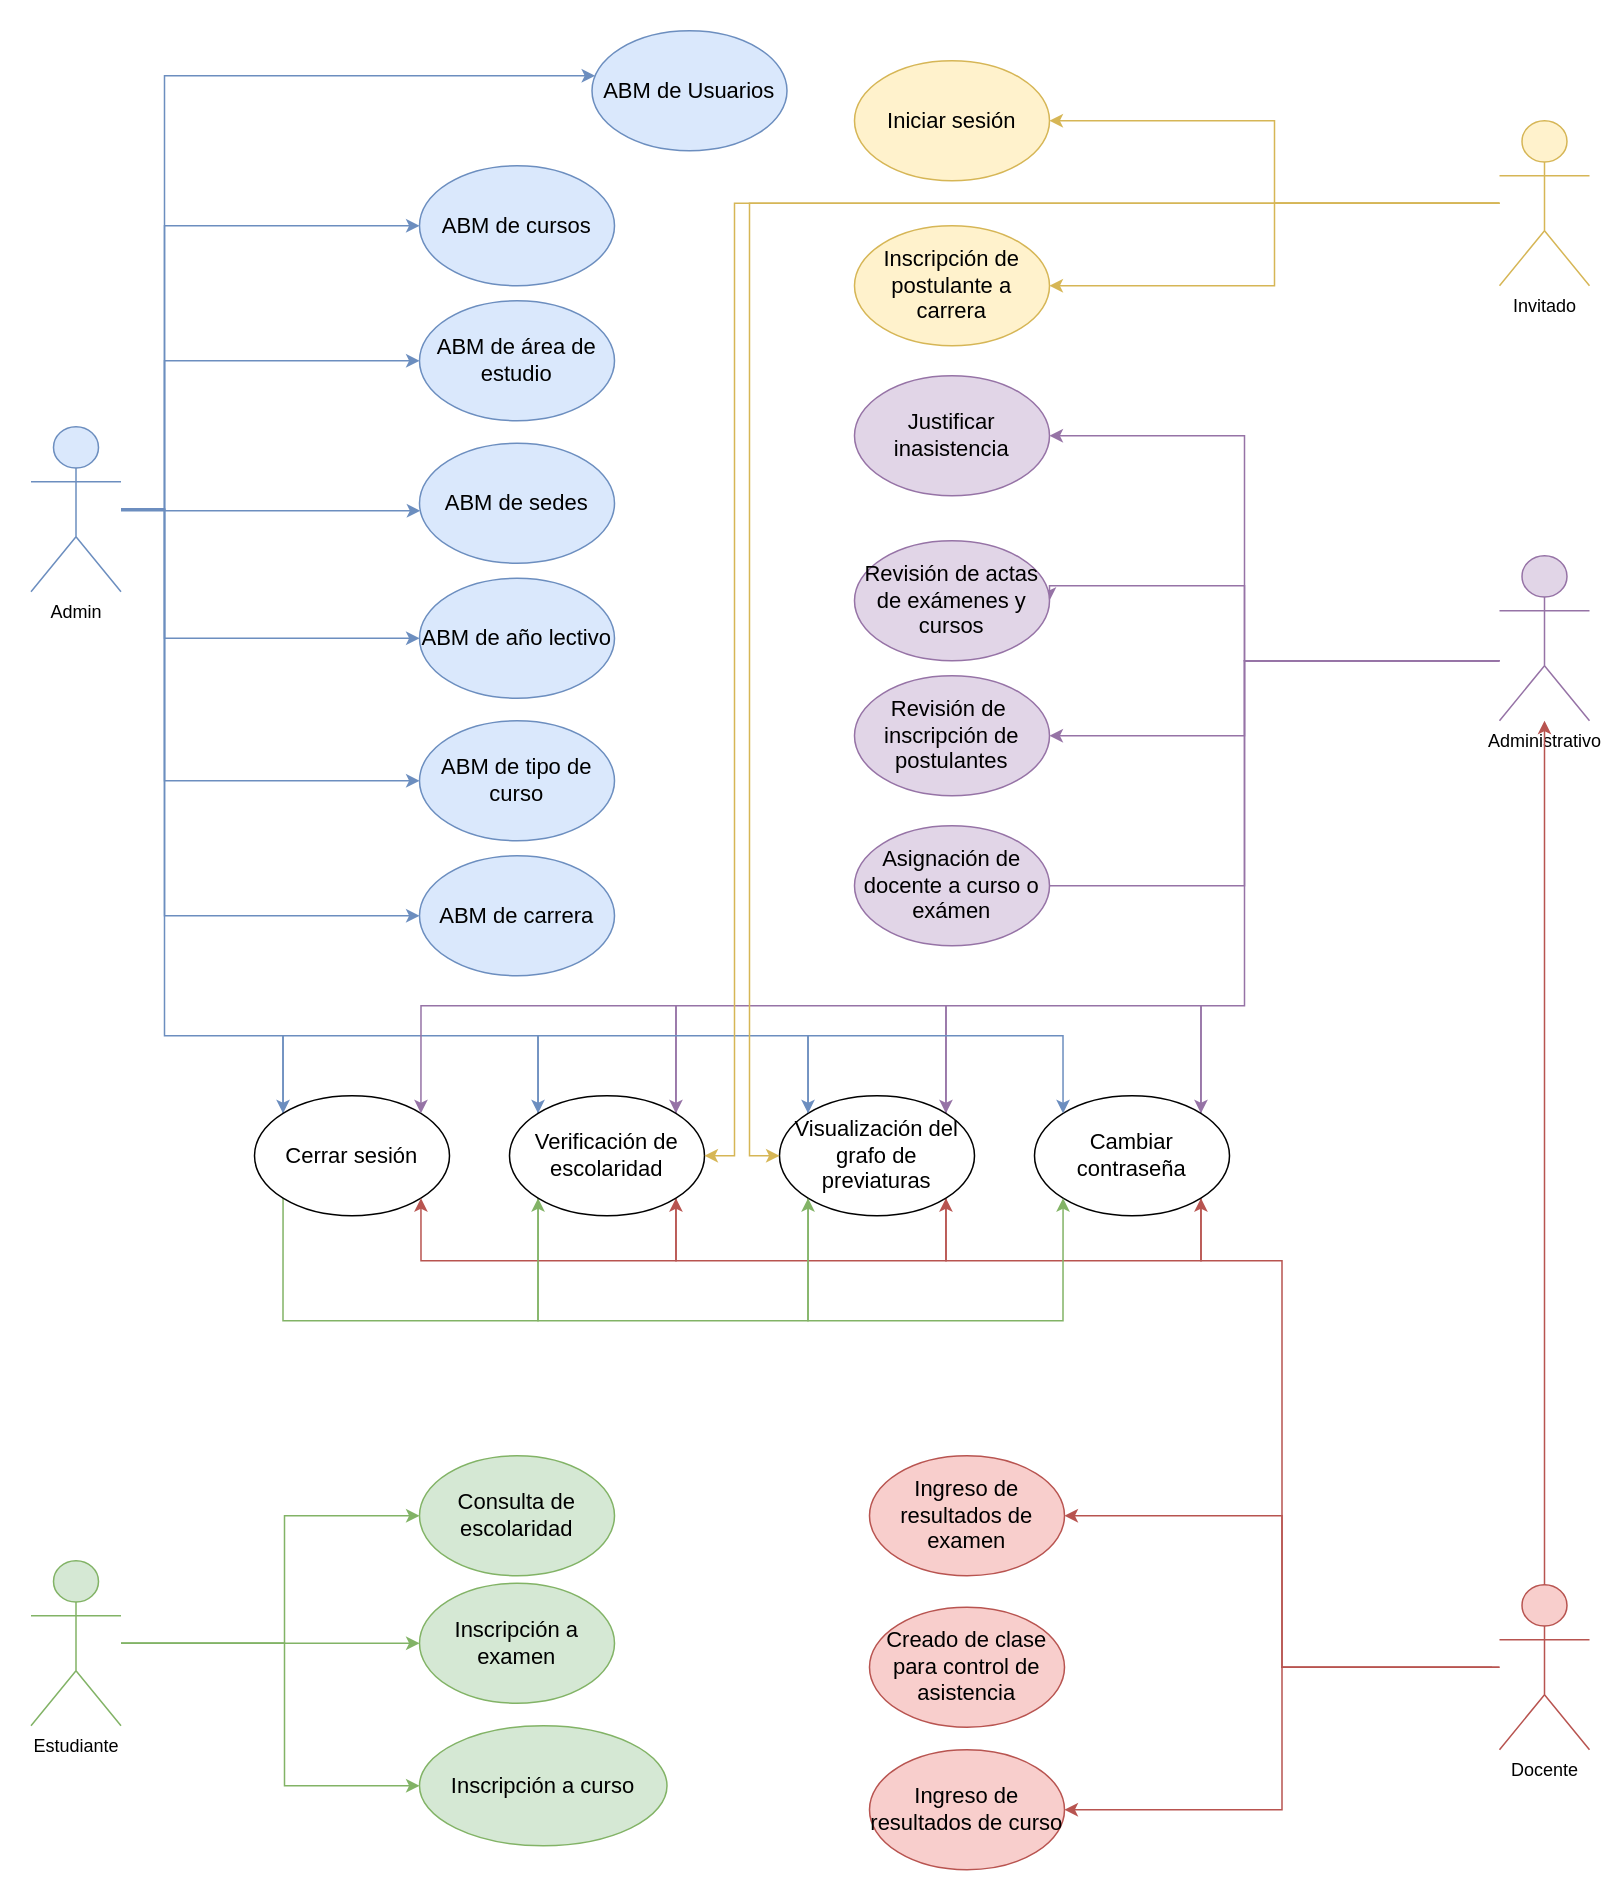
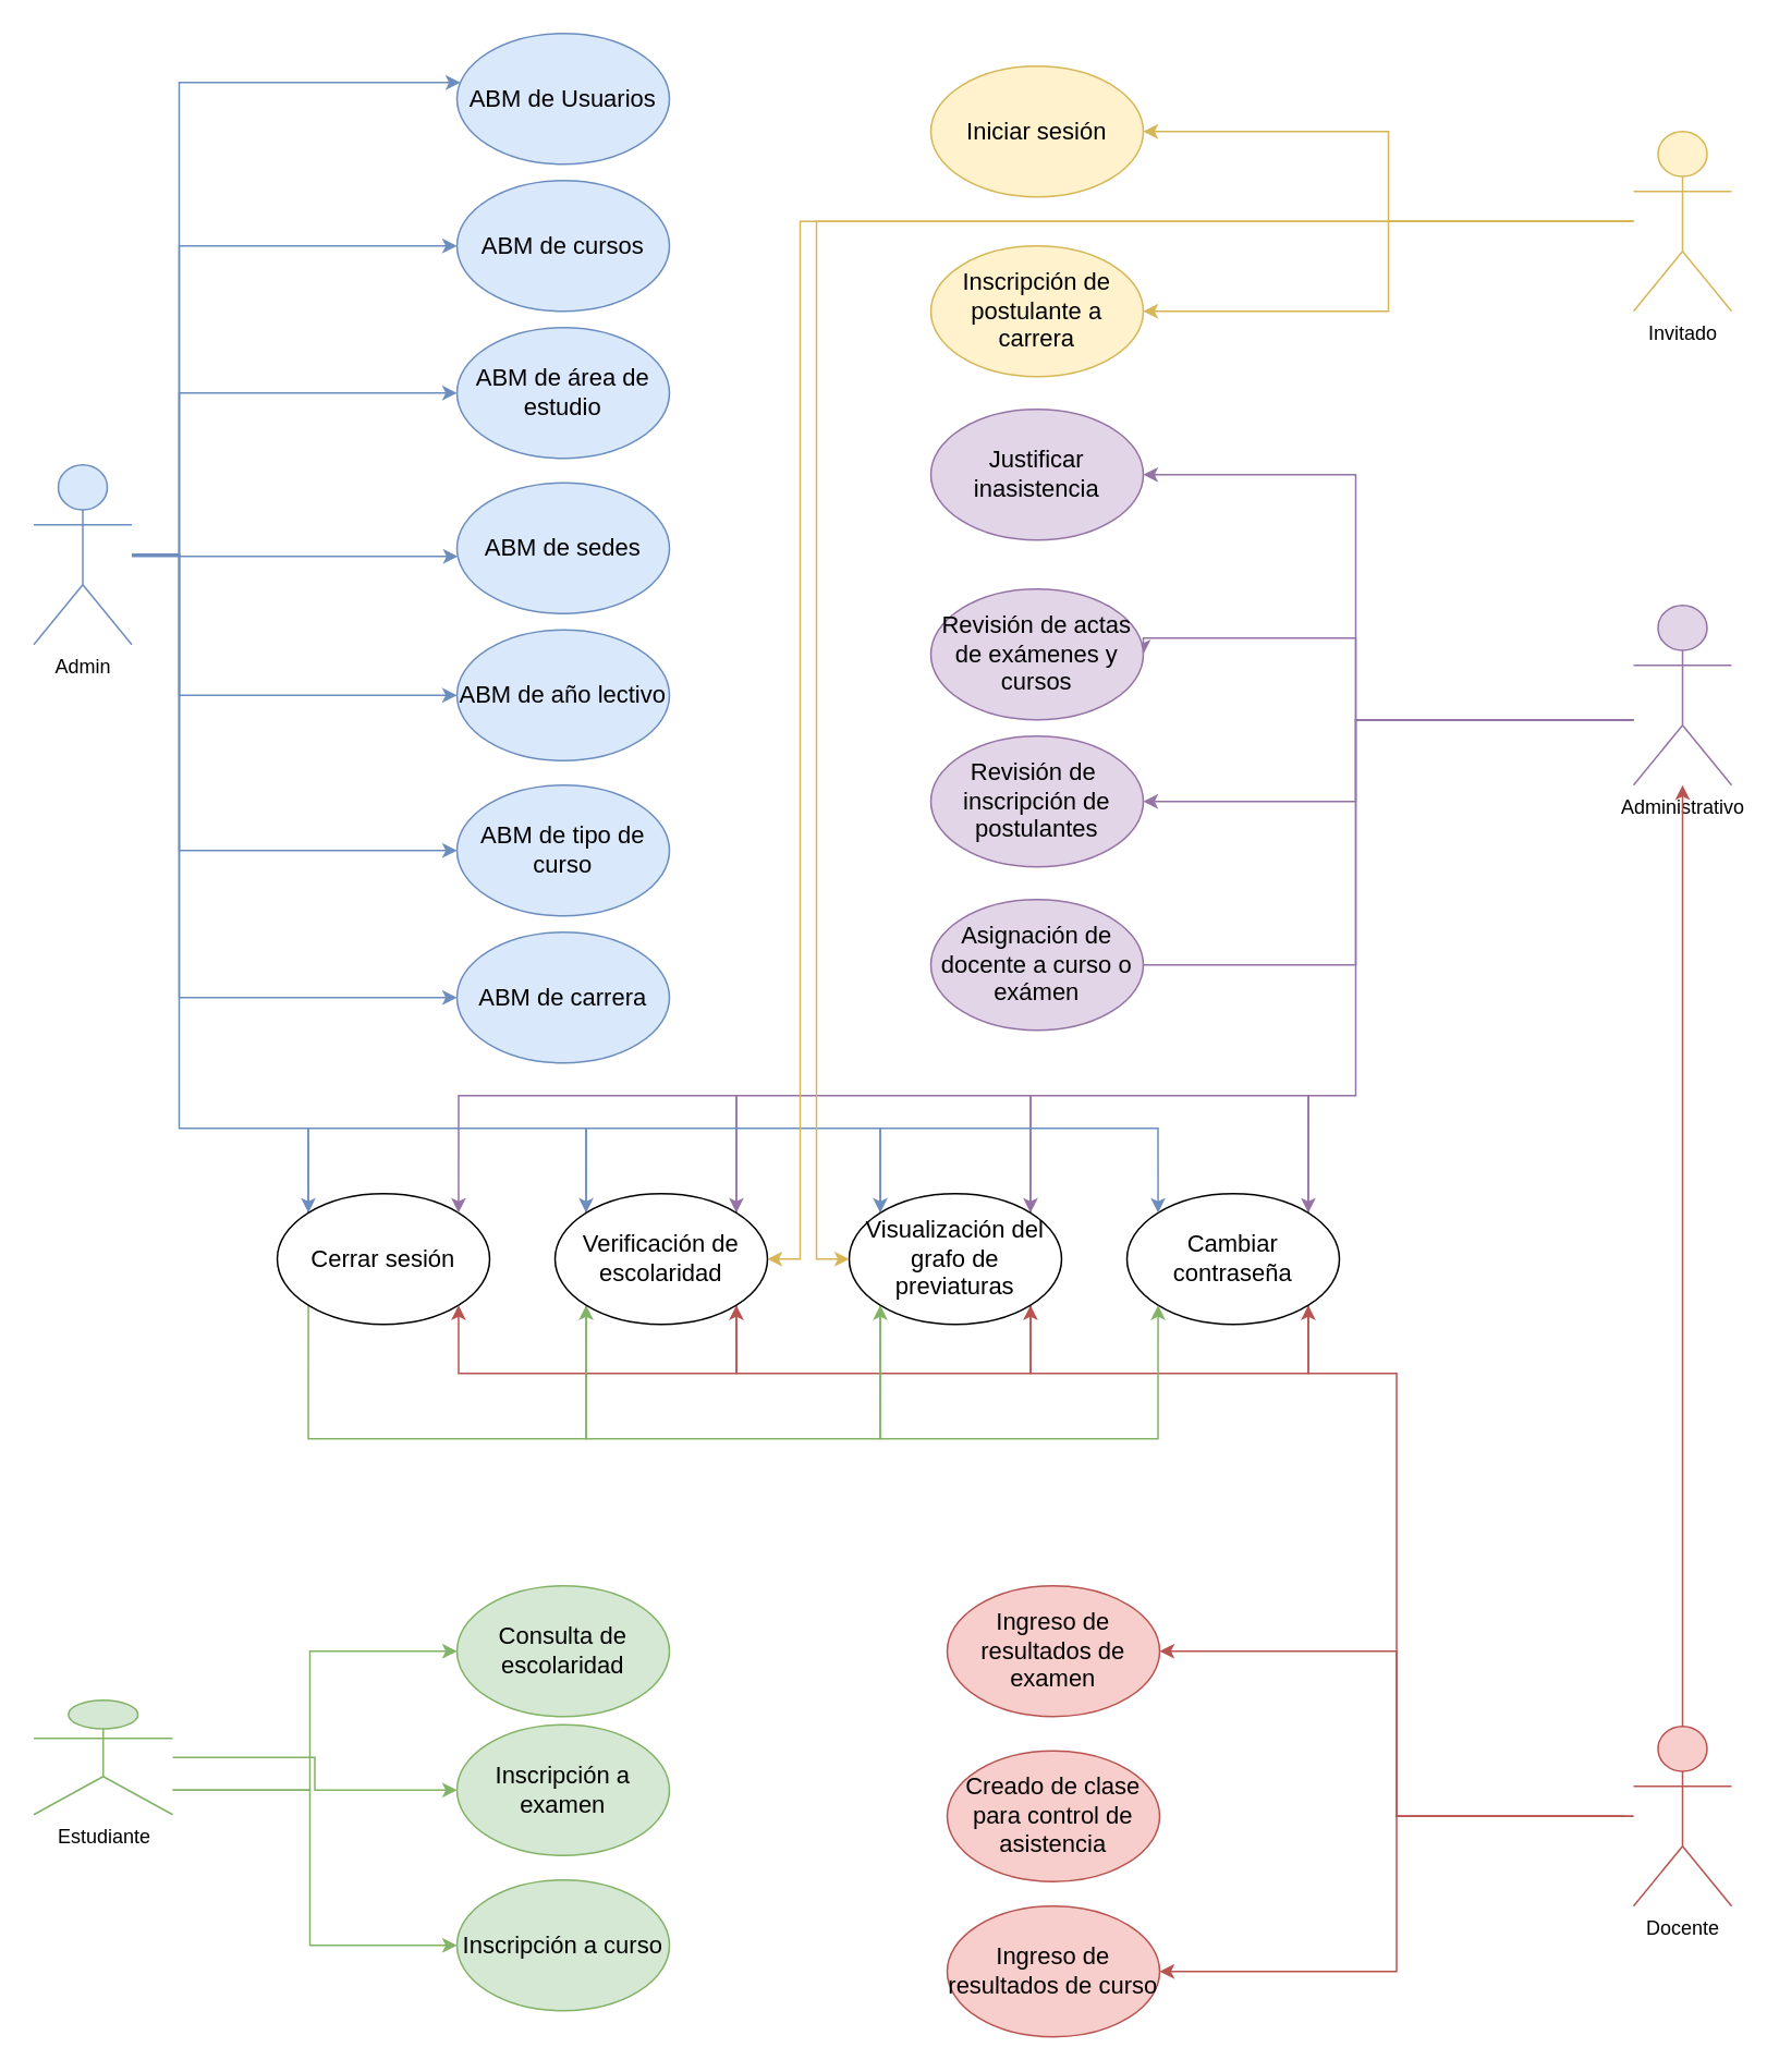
- <mxCell id="33" value="&lt;span id=&quot;docs-internal-guid-9b0ba06a-7fff-d548-9788-8164edd50900&quot;&gt;&lt;span id=&quot;docs-internal-guid-e4ea1034-7fff-a88c-2865-f97f0410226a&quot;&gt;&lt;span style=&quot;font-size: 11pt ; font-family: &amp;#34;arial&amp;#34; ; background-color: transparent ; vertical-align: baseline&quot;&gt;ABM de Usuarios&lt;/span&gt;&lt;/span&gt;&lt;br&gt;&lt;/span&gt;" style="ellipse;whiteSpace=wrap;html=1;fillColor=#dae8fc;strokeColor=#6c8ebf;" parent="1" vertex="1"><mxGeometry x="394" y="20" width="130" height="80" as="geometry" /></mxCell>
+ <mxCell id="33" value="&lt;span id=&quot;docs-internal-guid-9b0ba06a-7fff-d548-9788-8164edd50900&quot;&gt;&lt;span id=&quot;docs-internal-guid-e4ea1034-7fff-a88c-2865-f97f0410226a&quot;&gt;&lt;span style=&quot;font-size: 11pt ; font-family: &amp;#34;arial&amp;#34; ; background-color: transparent ; vertical-align: baseline&quot;&gt;ABM de Usuarios&lt;/span&gt;&lt;/span&gt;&lt;br&gt;&lt;/span&gt;" style="ellipse;whiteSpace=wrap;html=1;fillColor=#dae8fc;strokeColor=#6c8ebf;" parent="1" vertex="1"><mxGeometry x="279" y="20" width="130" height="80" as="geometry" /></mxCell>
- <mxCell id="25" value="Estudiante" style="shape=umlActor;verticalLabelPosition=bottom;verticalAlign=top;html=1;outlineConnect=0;fillColor=#d5e8d4;strokeColor=#82b366;" parent="1" vertex="1"><mxGeometry x="20" y="1040" width="60" height="110" as="geometry" /></mxCell>
+ <mxCell id="25" value="Estudiante" style="shape=umlActor;verticalLabelPosition=bottom;verticalAlign=top;html=1;outlineConnect=0;fillColor=#d5e8d4;strokeColor=#82b366;" parent="1" vertex="1"><mxGeometry x="20" y="1040" width="85" height="70" as="geometry" /></mxCell>
- <mxCell id="48" value="&lt;span id=&quot;docs-internal-guid-9b0ba06a-7fff-d548-9788-8164edd50900&quot;&gt;&lt;span id=&quot;docs-internal-guid-14b6309f-7fff-b4ed-fb7b-5e8f596a017a&quot;&gt;&lt;span style=&quot;font-size: 11pt ; font-family: &amp;#34;arial&amp;#34; ; background-color: transparent ; vertical-align: baseline&quot;&gt;Inscripción a curso&lt;/span&gt;&lt;/span&gt;&lt;br&gt;&lt;/span&gt;" style="ellipse;whiteSpace=wrap;html=1;fillColor=#d5e8d4;strokeColor=#82b366;" parent="1" vertex="1"><mxGeometry x="279" y="1150" width="165" height="80" as="geometry" /></mxCell>
+ <mxCell id="48" value="&lt;span id=&quot;docs-internal-guid-9b0ba06a-7fff-d548-9788-8164edd50900&quot;&gt;&lt;span id=&quot;docs-internal-guid-14b6309f-7fff-b4ed-fb7b-5e8f596a017a&quot;&gt;&lt;span style=&quot;font-size: 11pt ; font-family: &amp;#34;arial&amp;#34; ; background-color: transparent ; vertical-align: baseline&quot;&gt;Inscripción a curso&lt;/span&gt;&lt;/span&gt;&lt;br&gt;&lt;/span&gt;" style="ellipse;whiteSpace=wrap;html=1;fillColor=#d5e8d4;strokeColor=#82b366;" parent="1" vertex="1"><mxGeometry x="279" y="1150" width="130" height="80" as="geometry" /></mxCell>
